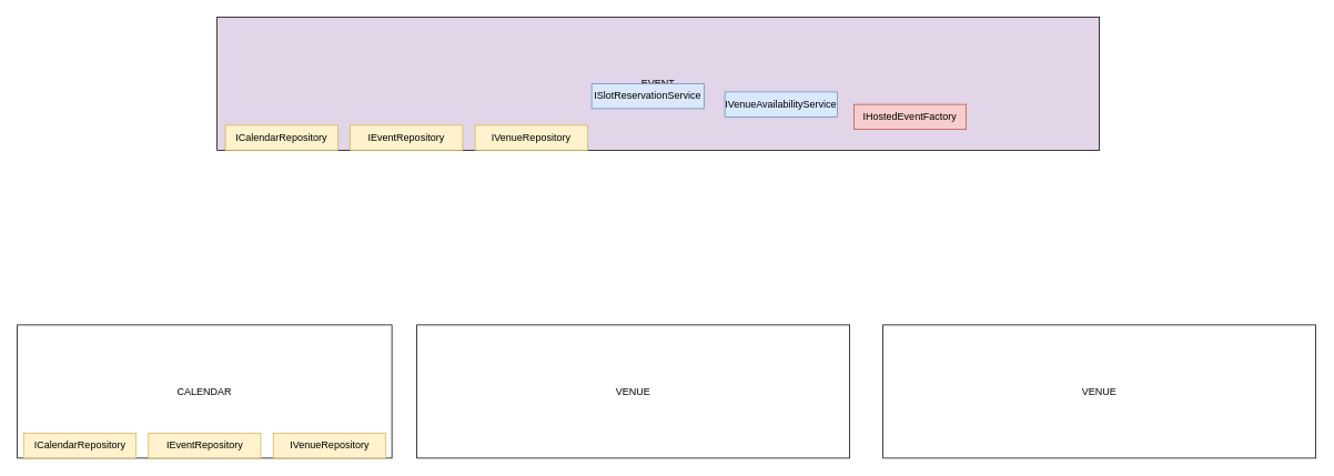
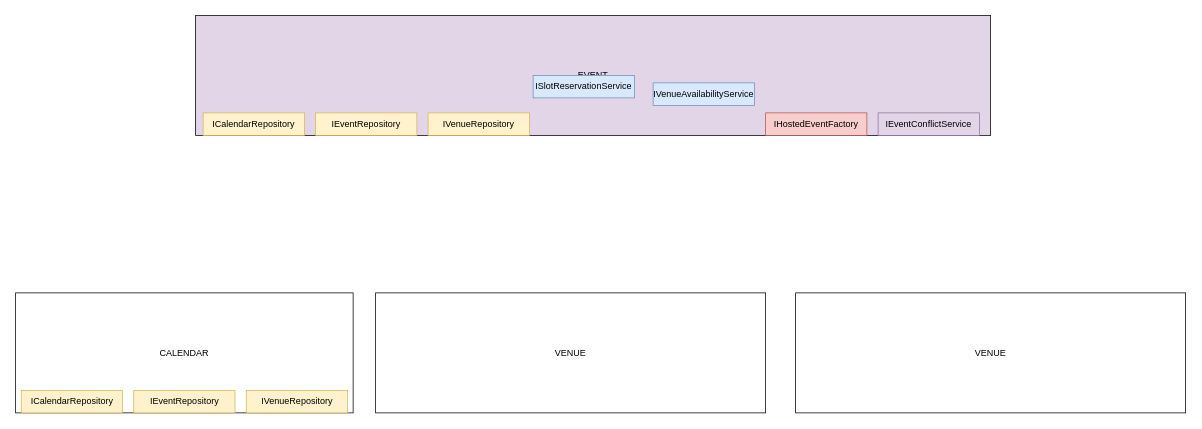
- <mxCell id="12" value="IHostedEventFactory" style="text;html=1;align=center;verticalAlign=middle;whiteSpace=wrap;rounded=0;fillColor=#f8cecc;strokeColor=#b85450;" parent="1" vertex="1"><mxGeometry x="1025" y="125" width="135" height="30" as="geometry" /></mxCell>
+ <mxCell id="12" value="IHostedEventFactory" style="text;html=1;align=center;verticalAlign=middle;whiteSpace=wrap;rounded=0;fillColor=#f8cecc;strokeColor=#b85450;" parent="1" vertex="1"><mxGeometry x="1020" y="150" width="135" height="30" as="geometry" /></mxCell>
+ <mxCell id="13" value="IEventConflictService" style="text;html=1;align=center;verticalAlign=middle;whiteSpace=wrap;rounded=0;fillColor=#e1d5e7;strokeColor=#9673a6;" parent="1" vertex="1"><mxGeometry x="1170" y="150" width="135" height="30" as="geometry" /></mxCell>
